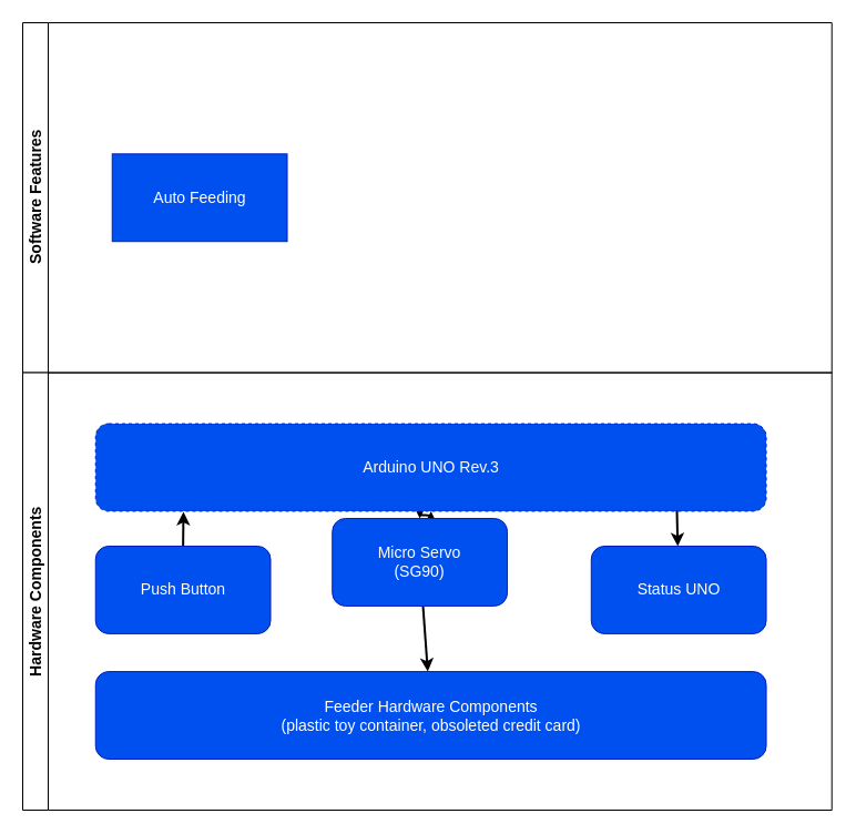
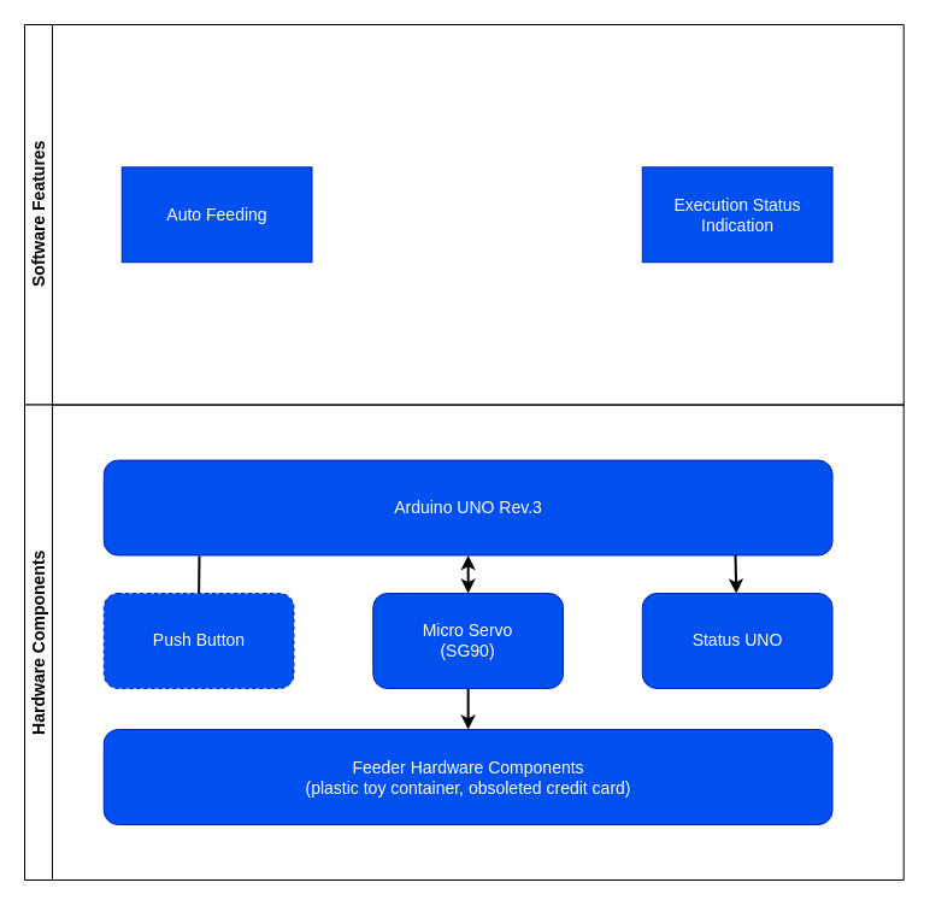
+ <mxCell id="5" value="Execution Status Indication" style="rounded=0;whiteSpace=wrap;html=1;fontSize=14;fillColor=#0050ef;fontColor=#ffffff;strokeColor=#001DBC;" parent="3" vertex="1"><mxGeometry x="512.783" y="118.333" width="157.779" height="78.889" as="geometry" /></mxCell>
- <mxCell id="8" value="Arduino UNO Rev.3" style="rounded=1;whiteSpace=wrap;html=1;fillColor=#0050ef;fontColor=#ffffff;strokeColor=#001DBC;fontSize=14;dashed=1;" parent="6" vertex="1"><mxGeometry x="65.741" y="46.019" width="604.821" height="78.889" as="geometry" /></mxCell>
+ <mxCell id="8" value="Arduino UNO Rev.3" style="rounded=1;whiteSpace=wrap;html=1;fillColor=#0050ef;fontColor=#ffffff;strokeColor=#001DBC;fontSize=14;" parent="6" vertex="1"><mxGeometry x="65.741" y="46.019" width="604.821" height="78.889" as="geometry" /></mxCell>
- <mxCell id="13" style="edgeStyle=none;html=1;exitX=0.5;exitY=0;exitDx=0;exitDy=0;entryX=0.131;entryY=1.007;entryDx=0;entryDy=0;entryPerimeter=0;strokeWidth=2;fontSize=14;elbow=vertical;" parent="6" source="14" target="8" edge="1"><mxGeometry relative="1" as="geometry" /></mxCell>
+ <mxCell id="13" style="edgeStyle=none;html=1;exitX=0.5;exitY=0;exitDx=0;exitDy=0;entryX=0.131;entryY=1.007;entryDx=0;entryDy=0;entryPerimeter=0;strokeWidth=2;fontSize=14;elbow=vertical;endArrow=none;" parent="6" source="14" target="8" edge="1"><mxGeometry relative="1" as="geometry" /></mxCell>
- <mxCell id="10" value="Micro Servo&lt;br style=&quot;font-size: 14px;&quot;&gt;(SG90)" style="rounded=1;whiteSpace=wrap;html=1;fillColor=#0050ef;fontColor=#ffffff;strokeColor=#001DBC;fontSize=14;" parent="6" vertex="1"><mxGeometry x="279.262" y="131.463" width="157.779" height="78.889" as="geometry" /></mxCell>
+ <mxCell id="10" value="Micro Servo&lt;br style=&quot;font-size: 14px;&quot;&gt;(SG90)" style="rounded=1;whiteSpace=wrap;html=1;fillColor=#0050ef;fontColor=#ffffff;strokeColor=#001DBC;fontSize=14;" parent="6" vertex="1"><mxGeometry x="289.262" y="156.463" width="157.779" height="78.889" as="geometry" /></mxCell>
- <mxCell id="14" value="Push Button" style="rounded=1;whiteSpace=wrap;html=1;fillColor=#0050ef;fontColor=#ffffff;strokeColor=#001DBC;fontSize=14;" parent="6" vertex="1"><mxGeometry x="65.741" y="156.463" width="157.779" height="78.889" as="geometry" /></mxCell>
+ <mxCell id="14" value="Push Button" style="rounded=1;whiteSpace=wrap;html=1;fillColor=#0050ef;fontColor=#ffffff;strokeColor=#001DBC;fontSize=14;dashed=1;" parent="6" vertex="1"><mxGeometry x="65.741" y="156.463" width="157.779" height="78.889" as="geometry" /></mxCell>
